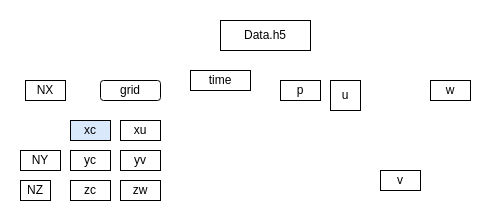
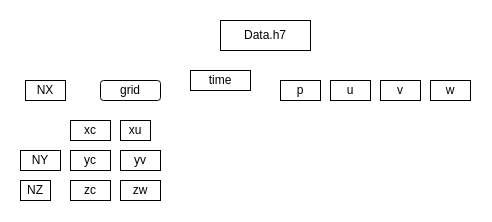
- <mxCell id="2" value="Data.h5" style="rounded=0;whiteSpace=wrap;html=1;" vertex="1" parent="1"><mxGeometry x="220" y="20" width="90" height="30" as="geometry" /></mxCell>
+ <mxCell id="2" value="Data.h7" style="rounded=0;whiteSpace=wrap;html=1;" vertex="1" parent="1"><mxGeometry x="220" y="20" width="90" height="30" as="geometry" /></mxCell>
- <mxCell id="6" value="u" style="rounded=0;whiteSpace=wrap;html=1;" vertex="1" parent="1"><mxGeometry x="330" y="80" width="30" height="30" as="geometry" /></mxCell>
+ <mxCell id="6" value="u" style="rounded=0;whiteSpace=wrap;html=1;" vertex="1" parent="1"><mxGeometry x="330" y="80" width="40" height="20" as="geometry" /></mxCell>
- <mxCell id="11" value="xc" style="rounded=0;whiteSpace=wrap;html=1;fillColor=#dae8fc;" vertex="1" parent="1"><mxGeometry x="70" y="120" width="40" height="20" as="geometry" /></mxCell>
+ <mxCell id="11" value="xc" style="rounded=0;whiteSpace=wrap;html=1;" vertex="1" parent="1"><mxGeometry x="70" y="120" width="40" height="20" as="geometry" /></mxCell>
- <mxCell id="12" value="xu" style="rounded=0;whiteSpace=wrap;html=1;" vertex="1" parent="1"><mxGeometry x="120" y="120" width="40" height="20" as="geometry" /></mxCell>
+ <mxCell id="12" value="xu" style="rounded=0;whiteSpace=wrap;html=1;" vertex="1" parent="1"><mxGeometry x="120" y="120" width="30" height="20" as="geometry" /></mxCell>
- <mxCell id="7" value="v" style="rounded=0;whiteSpace=wrap;html=1;" vertex="1" parent="1"><mxGeometry x="380" y="170" width="40" height="20" as="geometry" /></mxCell>
+ <mxCell id="7" value="v" style="rounded=0;whiteSpace=wrap;html=1;" vertex="1" parent="1"><mxGeometry x="380" y="80" width="40" height="20" as="geometry" /></mxCell>
